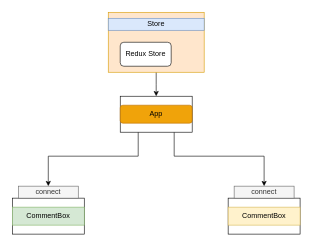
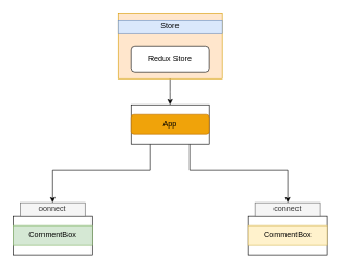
- <mxCell id="4" value="Redux Store" style="rounded=1;whiteSpace=wrap;html=1;" vertex="1" parent="1"><mxGeometry x="200" y="70" width="85" height="40" as="geometry" /></mxCell>
+ <mxCell id="4" value="Redux Store" style="rounded=1;whiteSpace=wrap;html=1;" vertex="1" parent="1"><mxGeometry x="200" y="70" width="120" height="40" as="geometry" /></mxCell>
